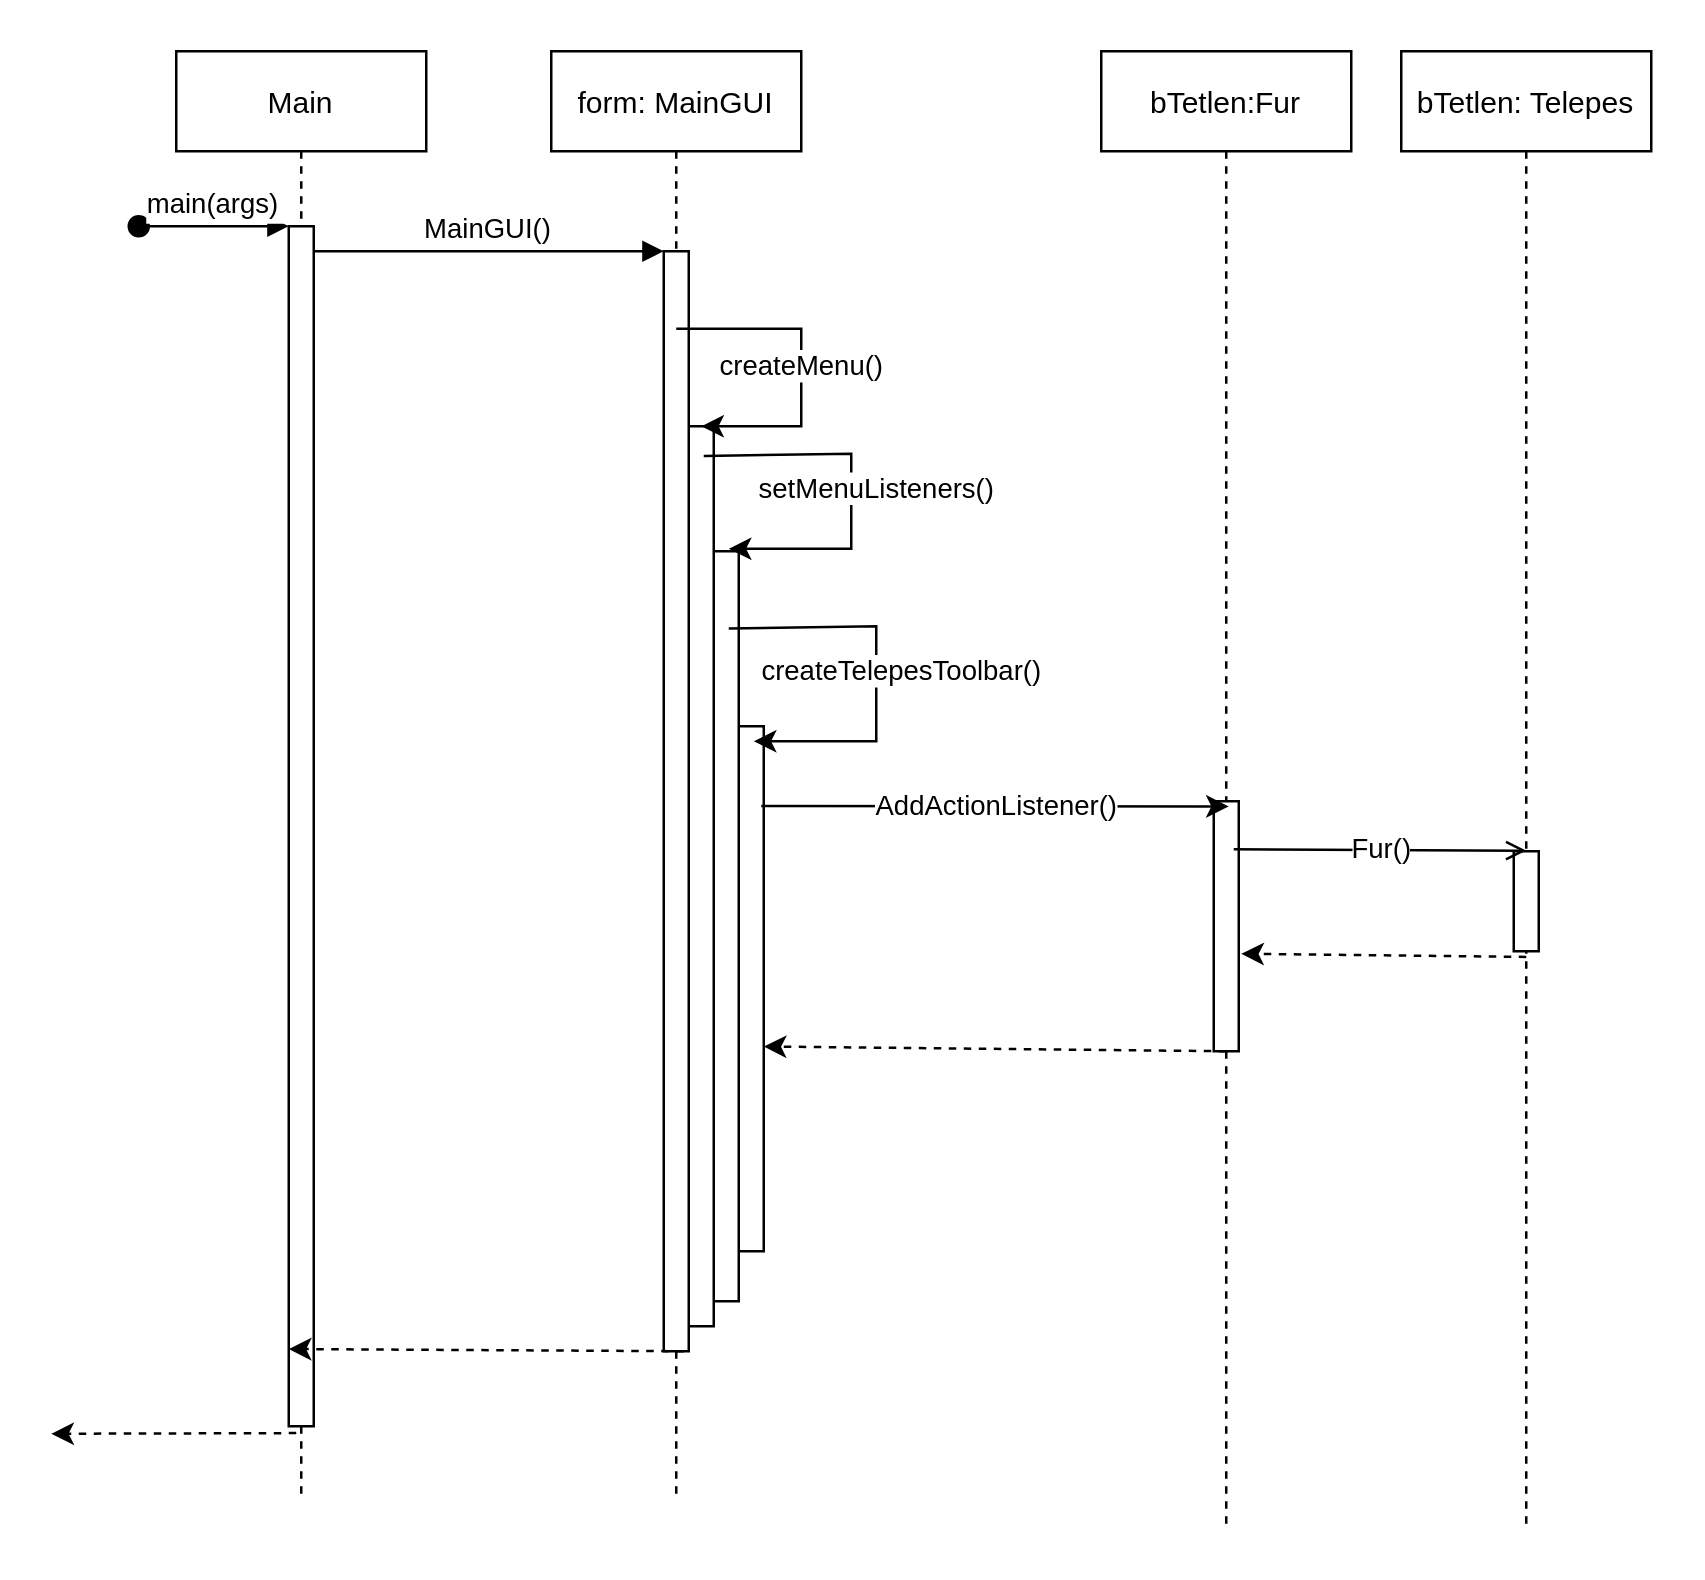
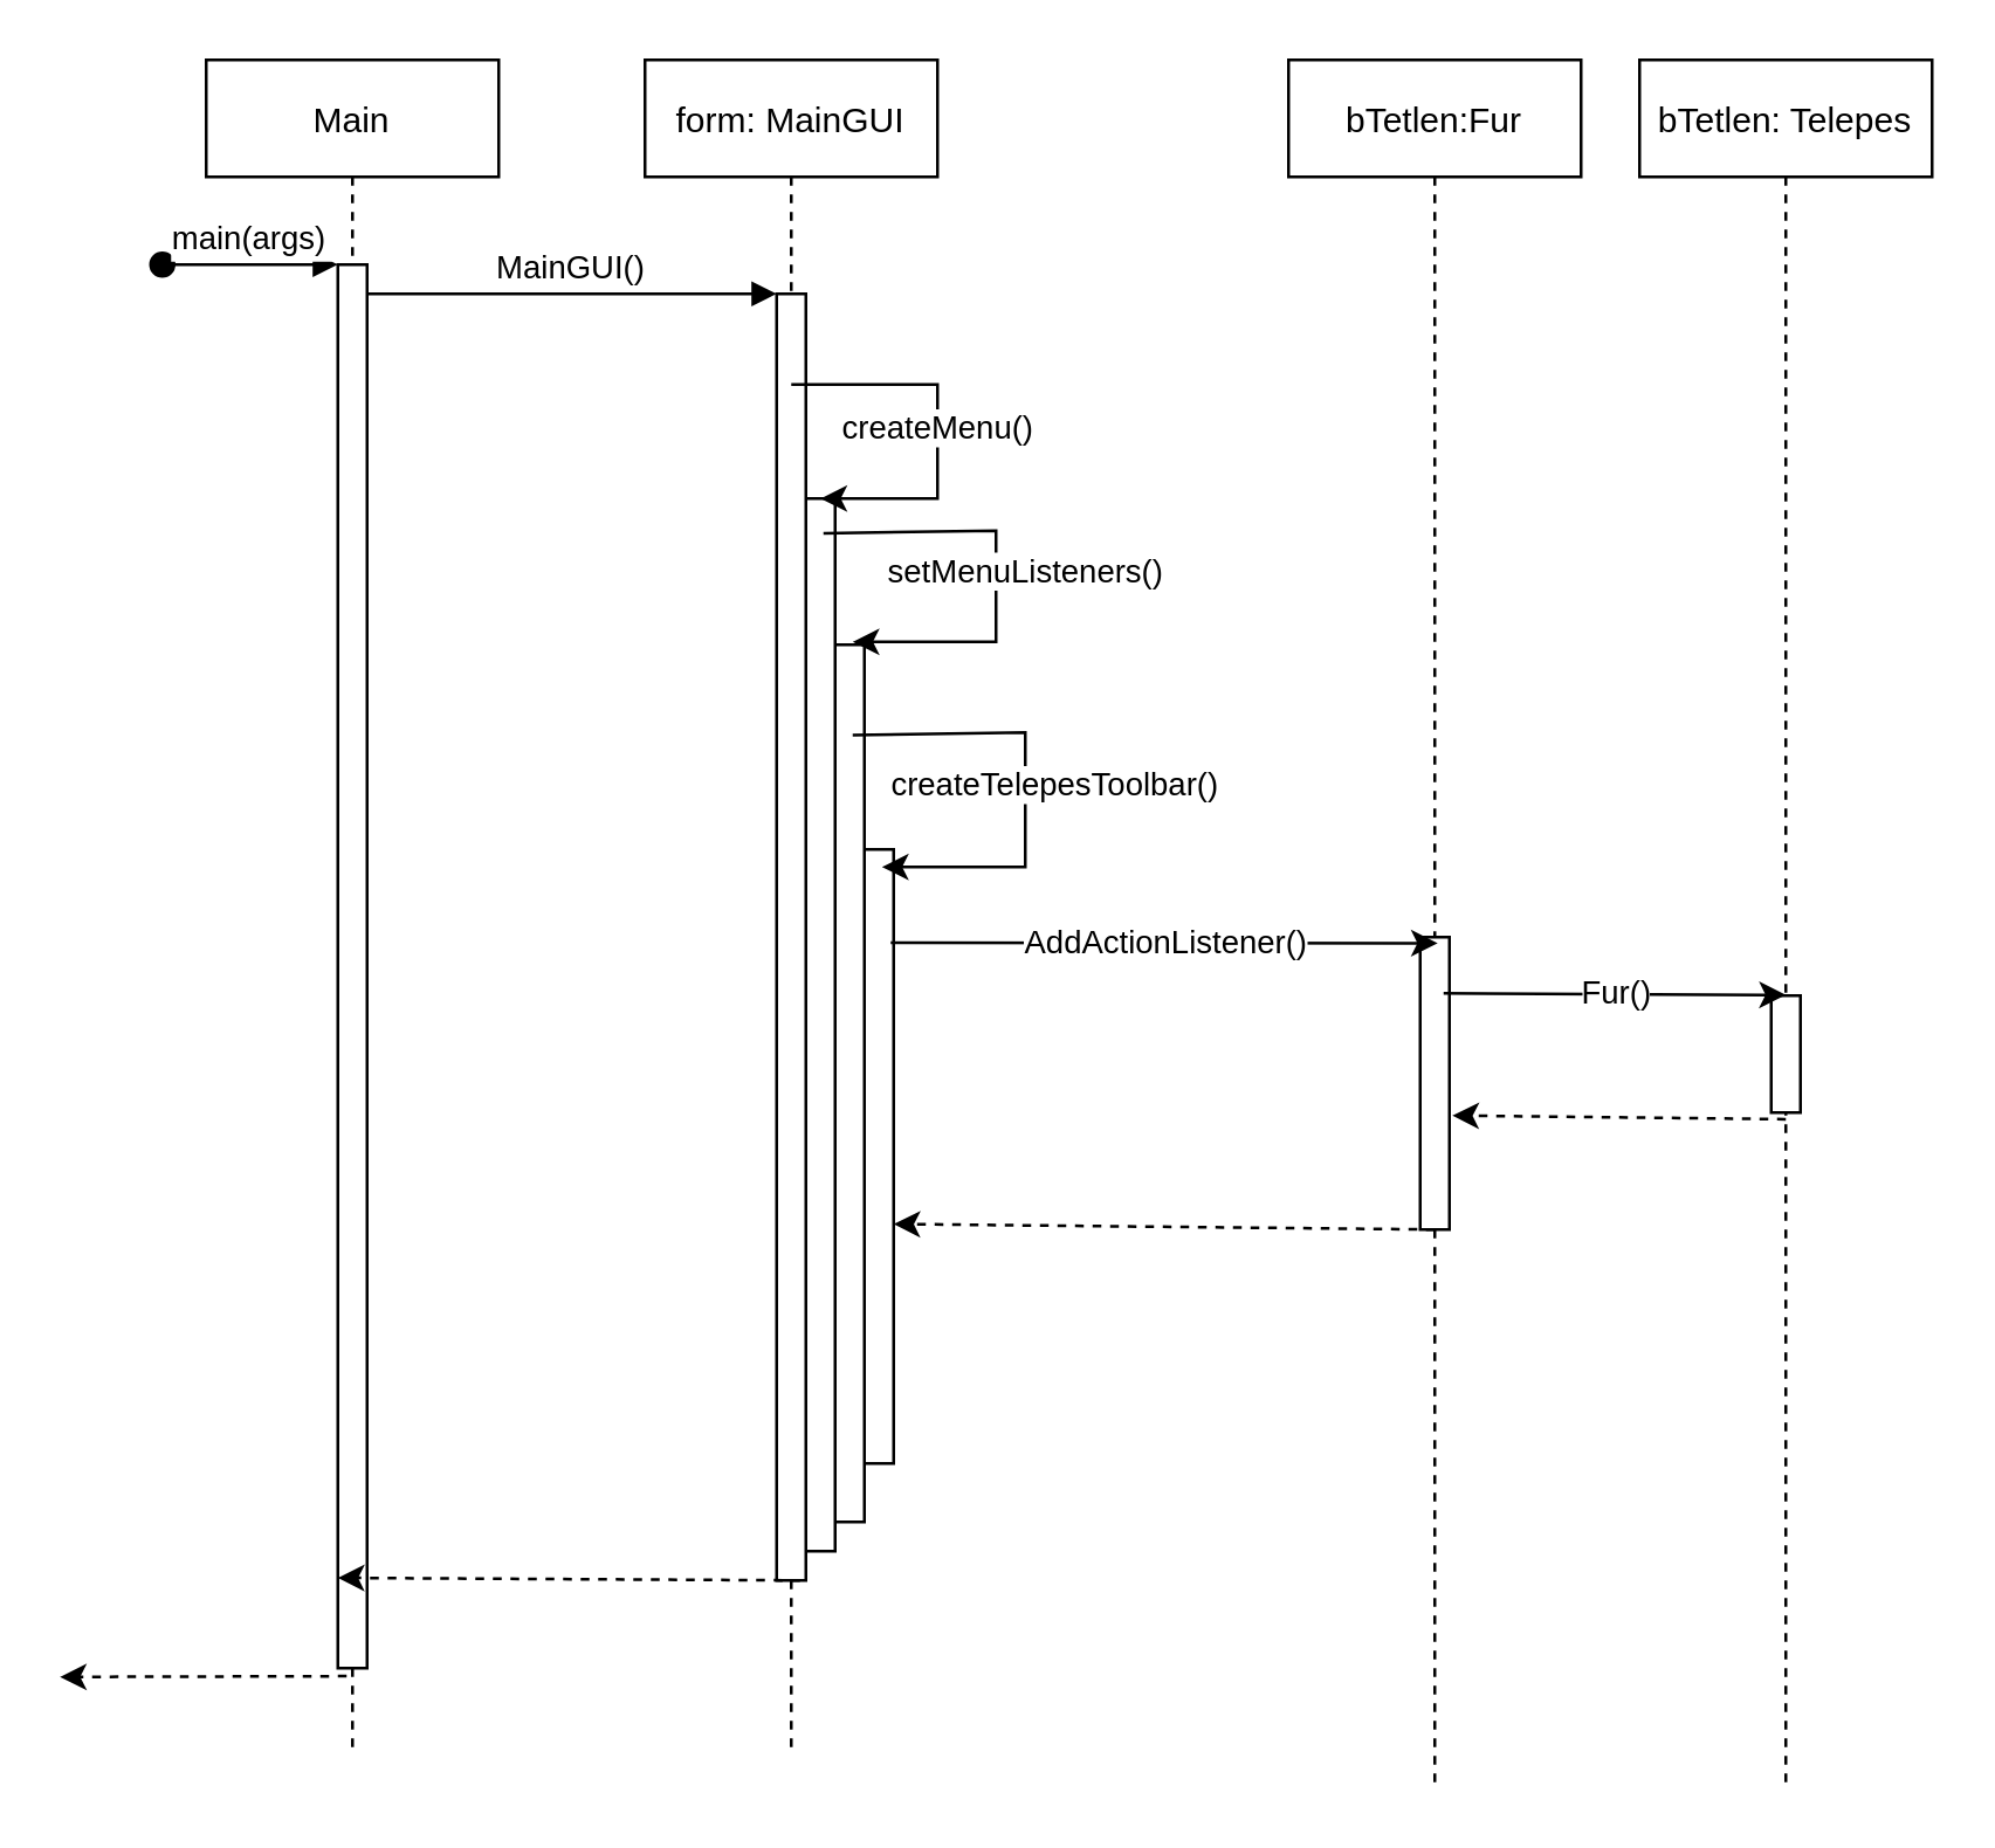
- <mxCell id="19" value="Fur()" style="endArrow=open;html=1;exitX=0.53;exitY=0.541;exitDx=0;exitDy=0;exitPerimeter=0;entryX=0.5;entryY=0.542;entryDx=0;entryDy=0;entryPerimeter=0;" edge="1" parent="1" source="14" target="17"><mxGeometry width="50" height="50" relative="1" as="geometry"><mxPoint x="390" y="390" as="sourcePoint" /><mxPoint x="440" y="340" as="targetPoint" /></mxGeometry></mxCell>
+ <mxCell id="19" value="Fur()" style="endArrow=classic;html=1;exitX=0.53;exitY=0.541;exitDx=0;exitDy=0;exitPerimeter=0;entryX=0.5;entryY=0.542;entryDx=0;entryDy=0;entryPerimeter=0;" edge="1" parent="1" source="14" target="17"><mxGeometry width="50" height="50" relative="1" as="geometry"><mxPoint x="390" y="390" as="sourcePoint" /><mxPoint x="440" y="340" as="targetPoint" /></mxGeometry></mxCell>
